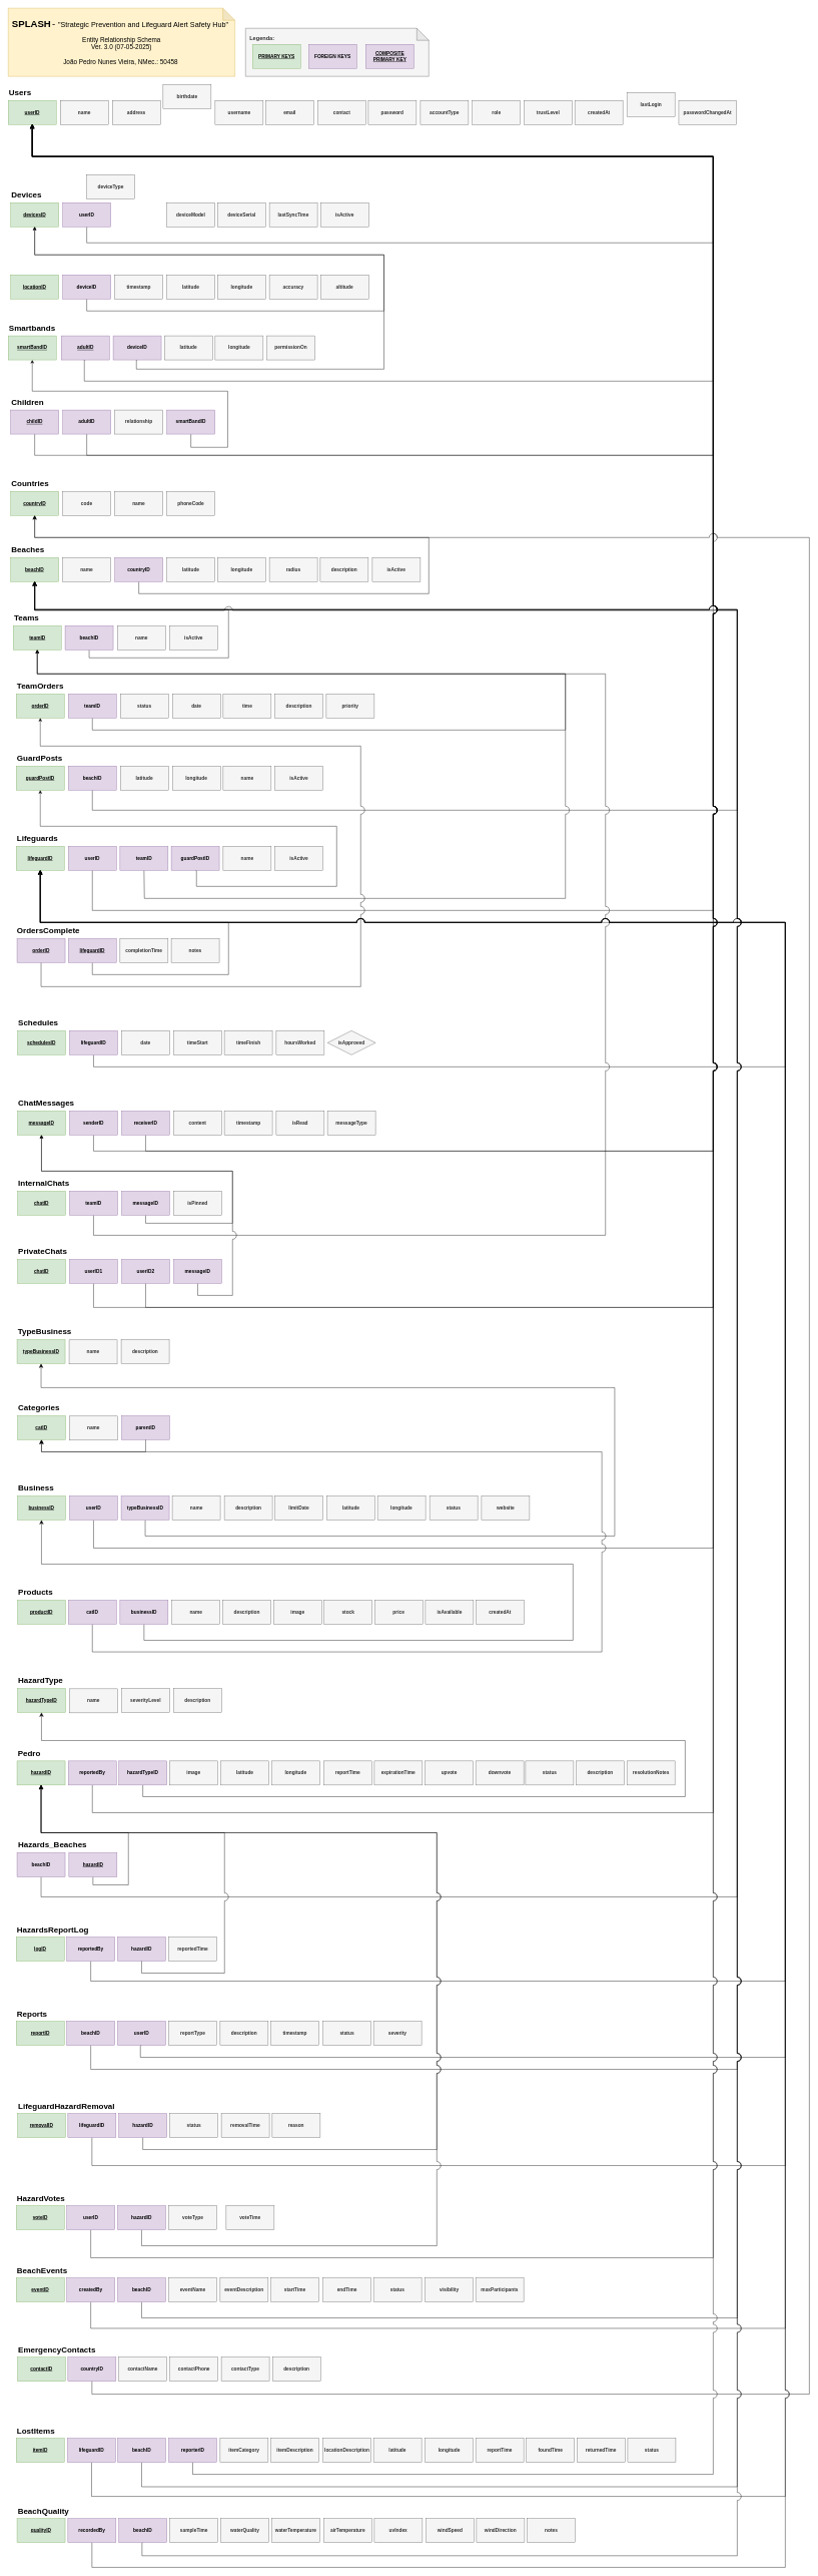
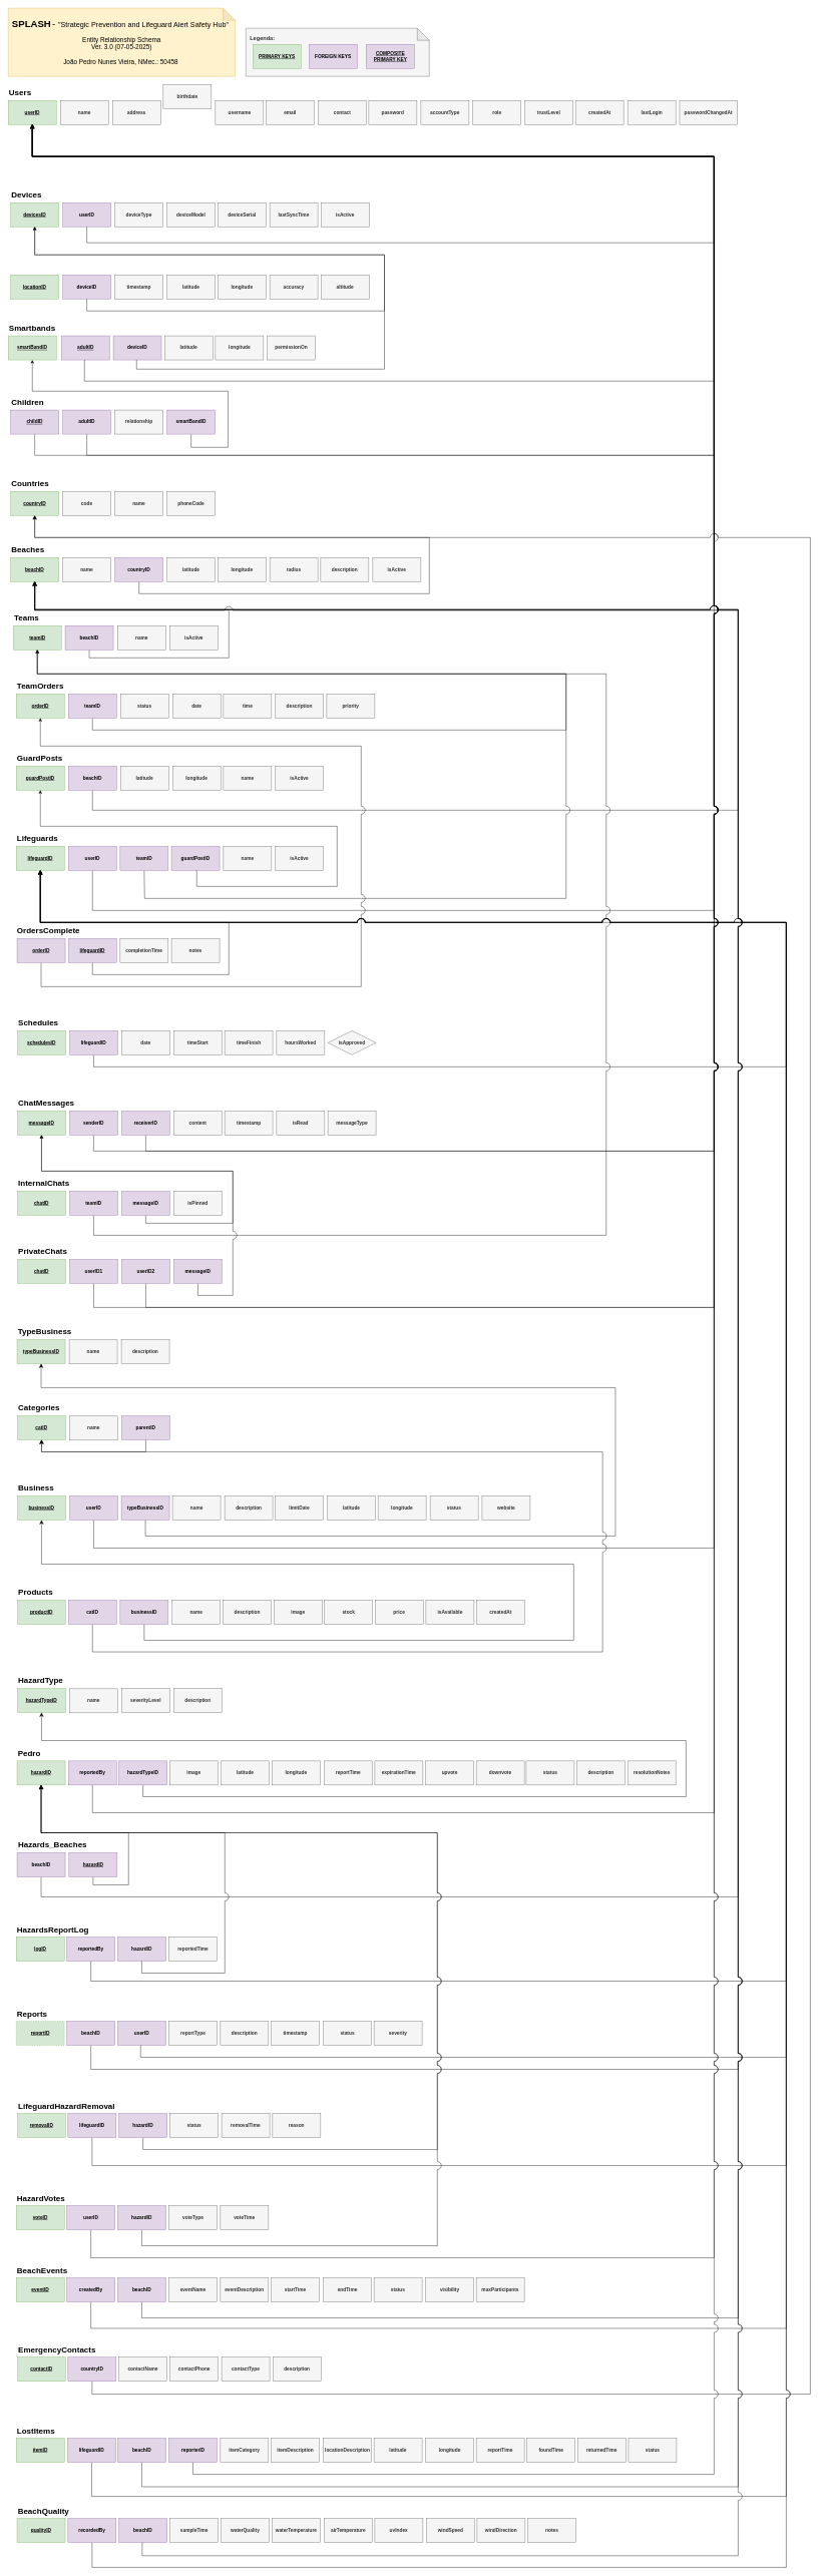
- <mxCell id="28" value="lastLogin" style="rounded=0;whiteSpace=wrap;html=1;fillColor=#f5f5f5;strokeColor=#666666;fontStyle=1;fontColor=#333333;" vertex="1" parent="1"><mxGeometry x="1564.5" y="230" width="120" height="60" as="geometry" /></mxCell>
+ <mxCell id="28" value="lastLogin" style="rounded=0;whiteSpace=wrap;html=1;fillColor=#f5f5f5;strokeColor=#666666;fontStyle=1;fontColor=#333333;" vertex="1" parent="1"><mxGeometry x="1564.5" y="250" width="120" height="60" as="geometry" /></mxCell>
- <mxCell id="22" value="deviceType" style="rounded=0;whiteSpace=wrap;html=1;fillColor=#f5f5f5;strokeColor=#666666;fontStyle=1;fontColor=#333333;" vertex="1" parent="1"><mxGeometry x="216" y="435" width="120" height="60" as="geometry" /></mxCell>
+ <mxCell id="22" value="deviceType" style="rounded=0;whiteSpace=wrap;html=1;fillColor=#f5f5f5;strokeColor=#666666;fontStyle=1;fontColor=#333333;" vertex="1" parent="1"><mxGeometry x="286" y="505" width="120" height="60" as="geometry" /></mxCell>
- <mxCell id="213" value="reportID" style="rounded=0;whiteSpace=wrap;html=1;fillColor=#d5e8d4;strokeColor=#82b366;fontStyle=5" vertex="1" parent="1"><mxGeometry x="40" y="5040" width="120" height="60" as="geometry" /></mxCell>
+ <mxCell id="213" value="reportID" style="rounded=0;whiteSpace=wrap;html=1;fillColor=#d5e8d4;strokeColor=#82b366;fontStyle=5;dashed=1;" vertex="1" parent="1"><mxGeometry x="40" y="5040" width="120" height="60" as="geometry" /></mxCell>
- <mxCell id="235" value="voteTime" style="rounded=0;whiteSpace=wrap;html=1;fillColor=#f5f5f5;strokeColor=#666666;fontStyle=1;fontColor=#333333;" vertex="1" parent="1"><mxGeometry x="564" y="5500" width="120" height="60" as="geometry" /></mxCell>
+ <mxCell id="235" value="voteTime" style="rounded=0;whiteSpace=wrap;html=1;fillColor=#f5f5f5;strokeColor=#666666;fontStyle=1;fontColor=#333333;" vertex="1" parent="1"><mxGeometry x="549" y="5500" width="120" height="60" as="geometry" /></mxCell>
